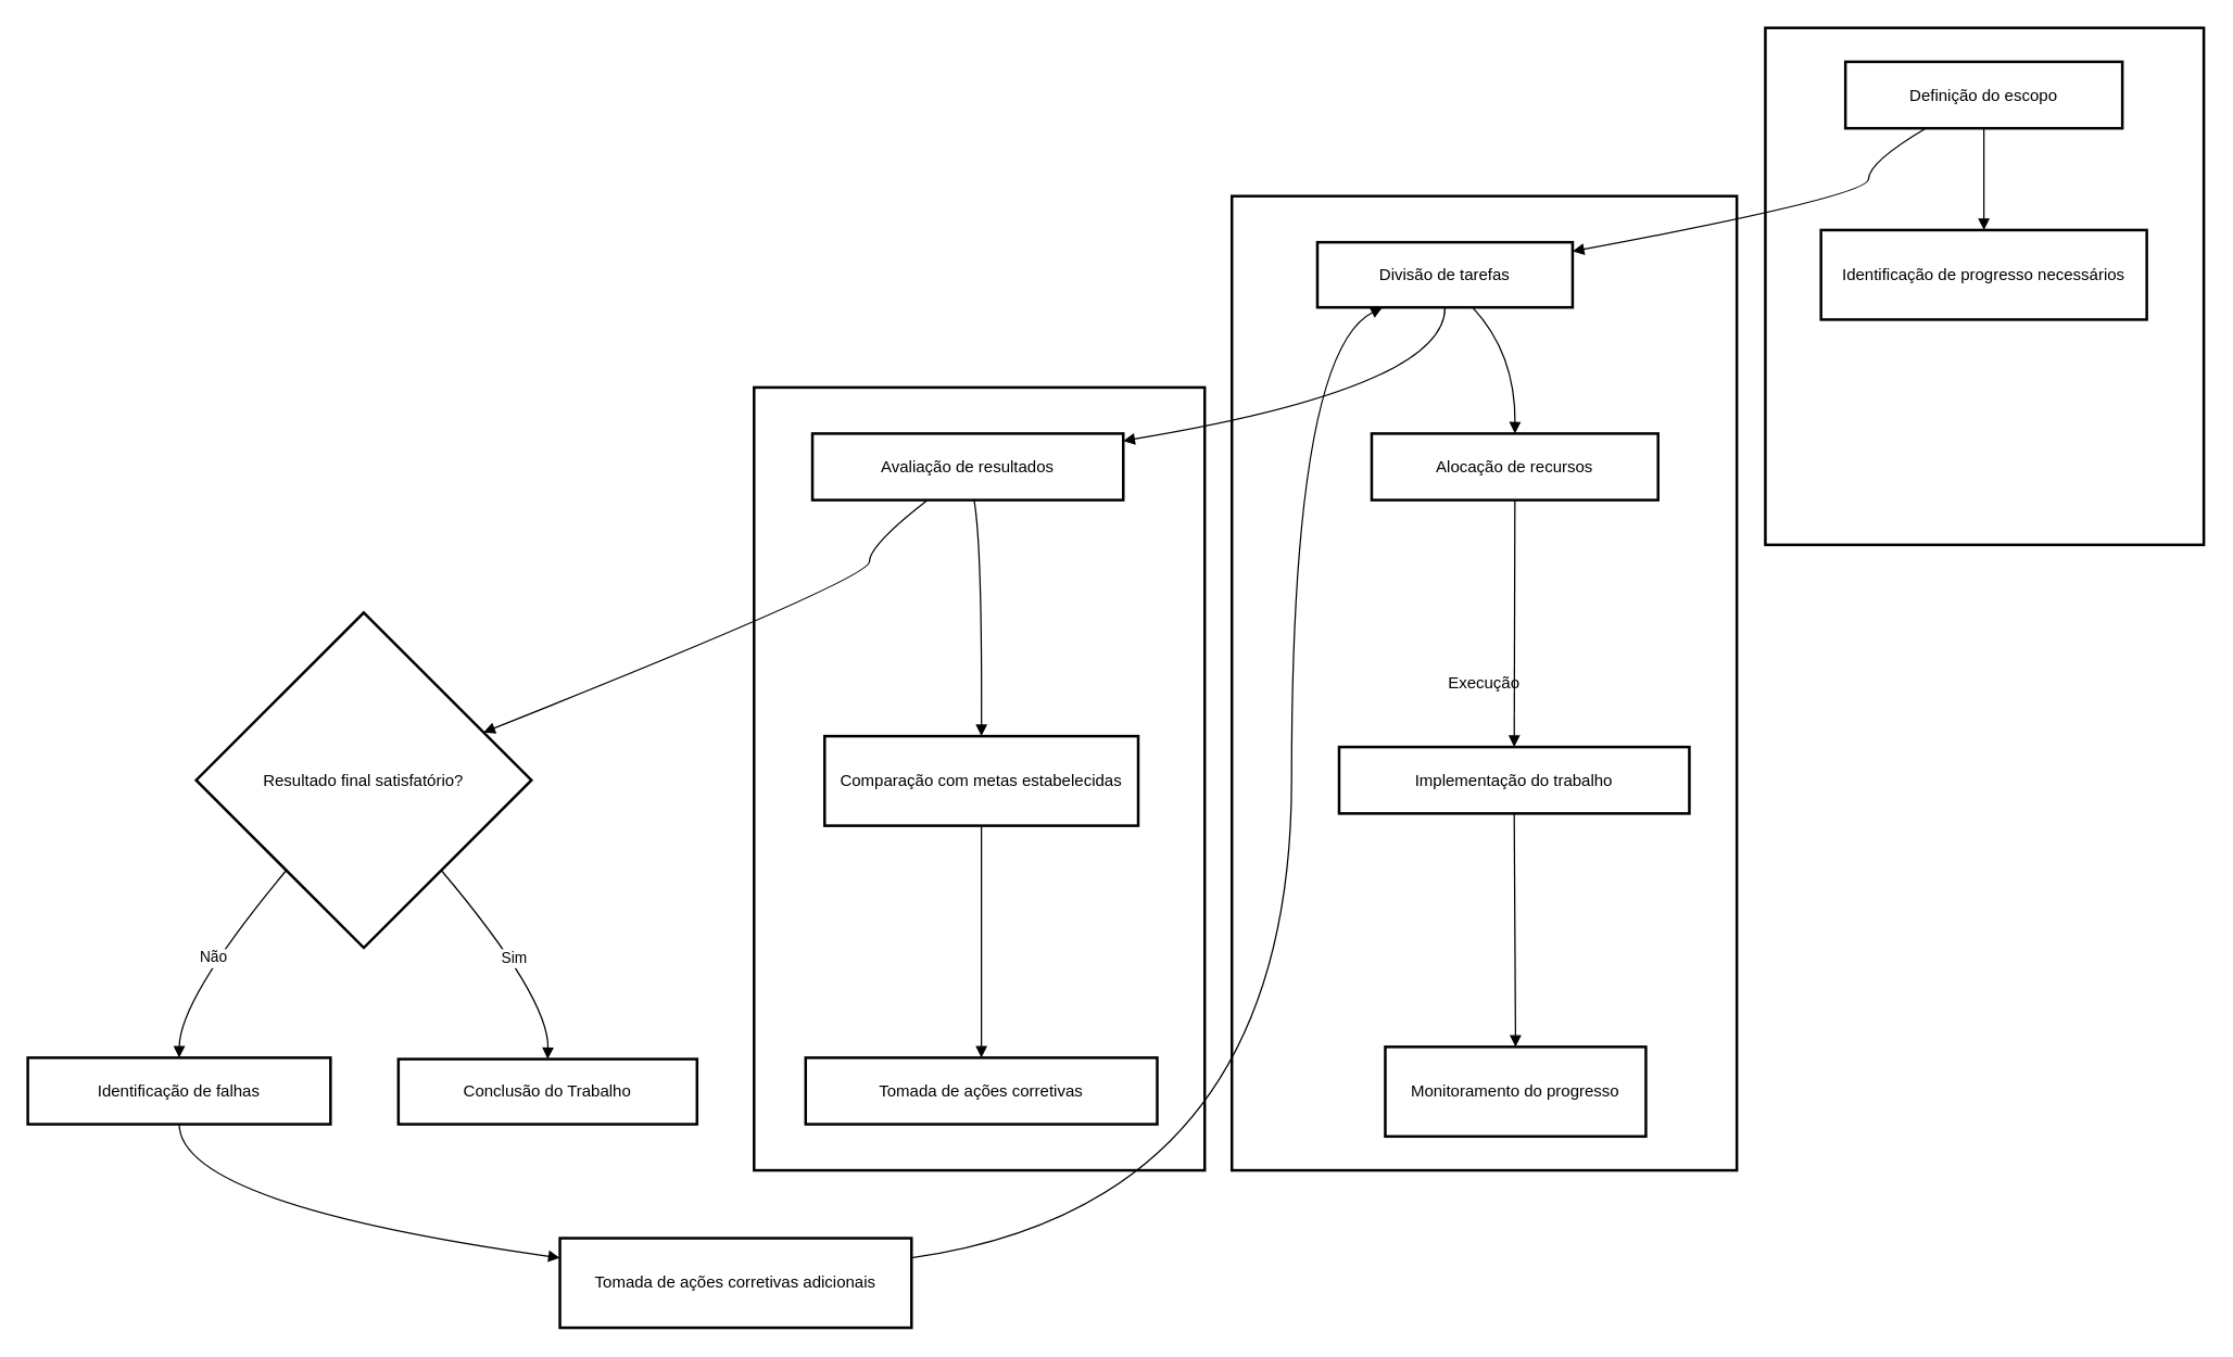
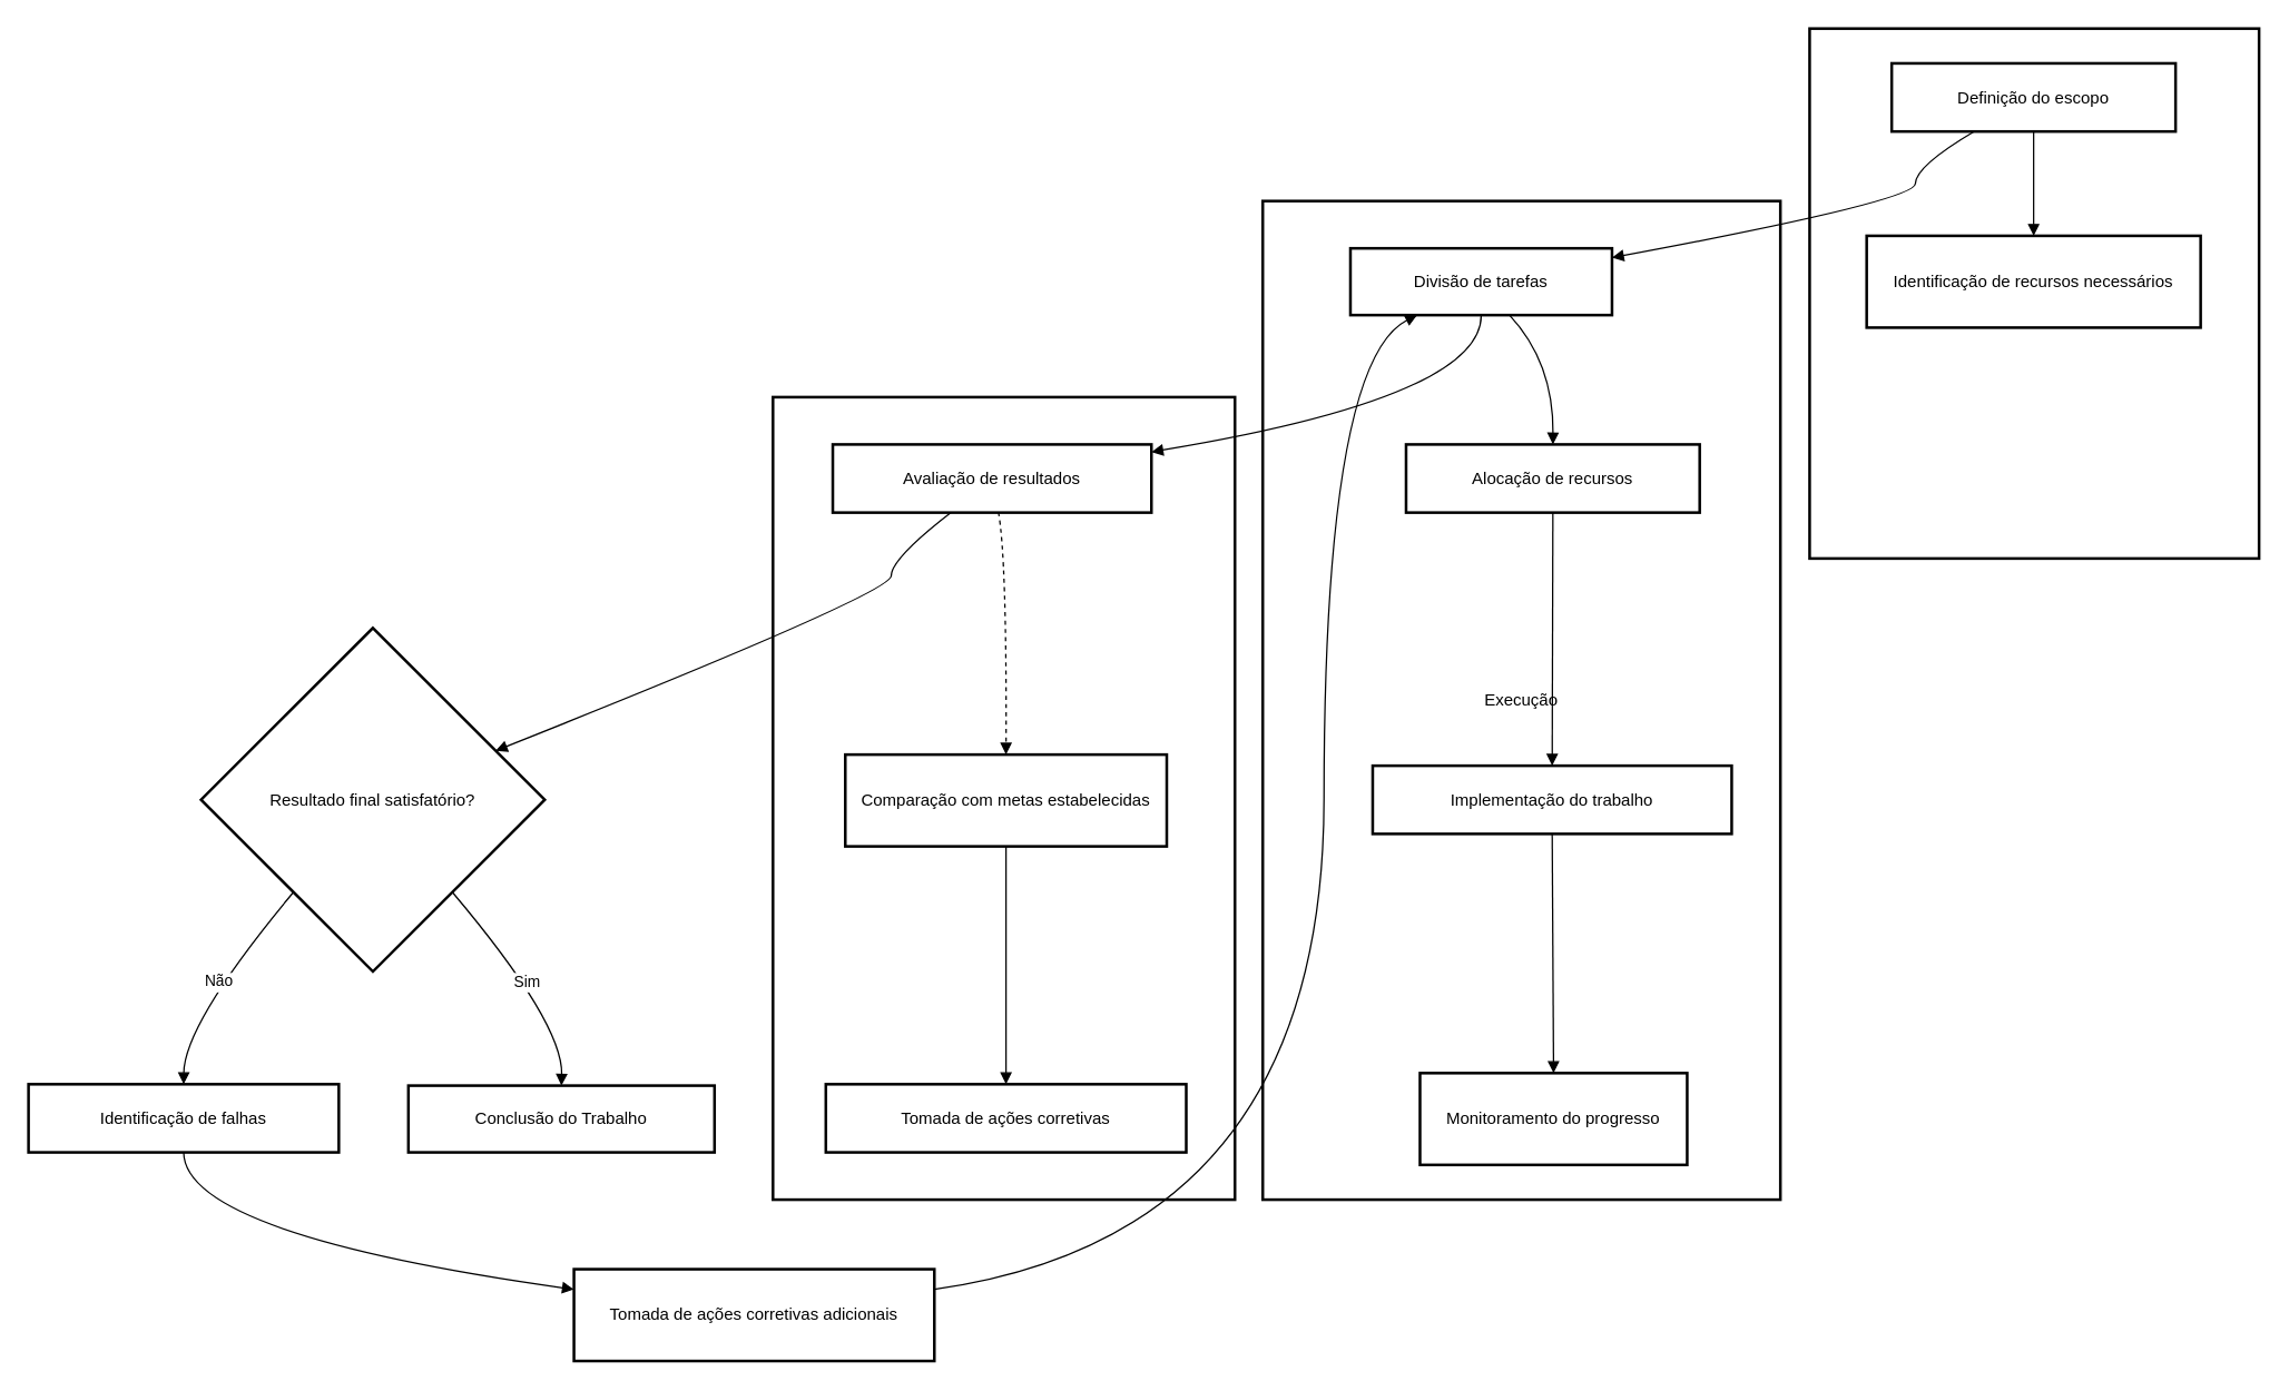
- <mxCell id="6" value="Identificação de progresso necessários" style="whiteSpace=wrap;strokeWidth=2;" vertex="1" parent="1"><mxGeometry x="1341" y="169" width="240" height="66" as="geometry" /></mxCell>
+ <mxCell id="6" value="Identificação de recursos necessários" style="whiteSpace=wrap;strokeWidth=2;" vertex="1" parent="1"><mxGeometry x="1341" y="169" width="240" height="66" as="geometry" /></mxCell>
- <mxCell id="22" value="" style="curved=1;startArrow=none;endArrow=block;exitX=0.52;exitY=1;entryX=0.5;entryY=0;" edge="1" parent="1" source="11" target="12"><mxGeometry relative="1" as="geometry"><Array as="points"><mxPoint x="723" y="401" /></Array></mxGeometry></mxCell>
+ <mxCell id="22" value="" style="curved=1;startArrow=none;endArrow=block;exitX=0.52;exitY=1;entryX=0.5;entryY=0;dashed=1;" edge="1" parent="1" source="11" target="12"><mxGeometry relative="1" as="geometry"><Array as="points"><mxPoint x="723" y="401" /></Array></mxGeometry></mxCell>
